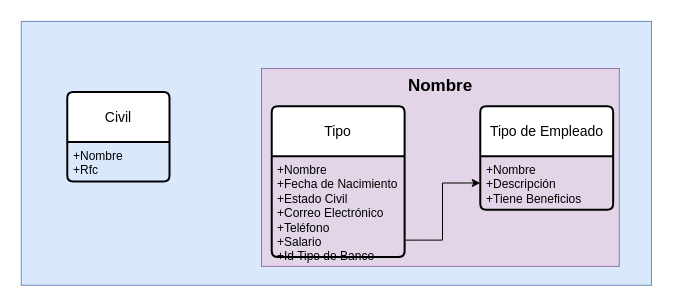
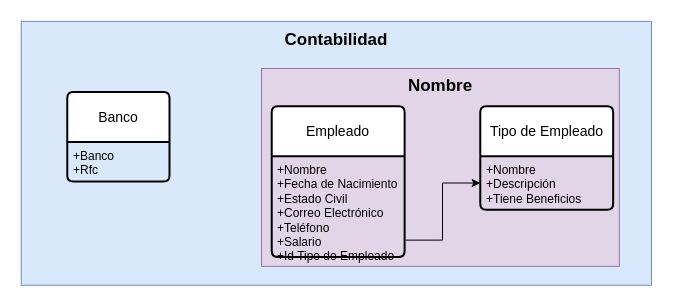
+ <mxCell id="12" value="Contabilidad" style="rounded=0;whiteSpace=wrap;html=1;fillColor=none;strokeColor=none;fontStyle=1;fontSize=17;" vertex="1" parent="1"><mxGeometry x="20.764" y="25.596" width="630.236" height="28.269" as="geometry" /></mxCell>
- <mxCell id="10" value="Civil" style="swimlane;childLayout=stackLayout;horizontal=1;startSize=50;horizontalStack=0;rounded=1;fontSize=14;fontStyle=0;strokeWidth=2;resizeParent=0;resizeLast=1;shadow=0;dashed=0;align=center;arcSize=4;whiteSpace=wrap;html=1;" vertex="1" parent="1"><mxGeometry x="66.767" y="91.558" width="102.228" height="89.519" as="geometry" /></mxCell>
+ <mxCell id="10" value="Banco" style="swimlane;childLayout=stackLayout;horizontal=1;startSize=50;horizontalStack=0;rounded=1;fontSize=14;fontStyle=0;strokeWidth=2;resizeParent=0;resizeLast=1;shadow=0;dashed=0;align=center;arcSize=4;whiteSpace=wrap;html=1;" vertex="1" parent="1"><mxGeometry x="66.767" y="91.558" width="102.228" height="89.519" as="geometry" /></mxCell>
- <mxCell id="4" value="Tipo" style="swimlane;childLayout=stackLayout;horizontal=1;startSize=50;horizontalStack=0;rounded=1;fontSize=14;fontStyle=0;strokeWidth=2;resizeParent=0;resizeLast=1;shadow=0;dashed=0;align=center;arcSize=4;whiteSpace=wrap;html=1;" vertex="1" parent="1"><mxGeometry x="271.223" y="105.692" width="132.896" height="150.769" as="geometry" /></mxCell>
+ <mxCell id="4" value="Empleado" style="swimlane;childLayout=stackLayout;horizontal=1;startSize=50;horizontalStack=0;rounded=1;fontSize=14;fontStyle=0;strokeWidth=2;resizeParent=0;resizeLast=1;shadow=0;dashed=0;align=center;arcSize=4;whiteSpace=wrap;html=1;" vertex="1" parent="1"><mxGeometry x="271.223" y="105.692" width="132.896" height="150.769" as="geometry" /></mxCell>
- <mxCell id="11" value="&lt;div&gt;+Nombre&lt;/div&gt;+Rfc" style="align=left;strokeColor=none;fillColor=none;spacingLeft=4;fontSize=12;verticalAlign=top;resizable=0;rotatable=0;part=1;html=1;" vertex="1" parent="10"><mxGeometry y="50" width="102.228" height="39.519" as="geometry" /></mxCell>
+ <mxCell id="11" value="&lt;div&gt;+Banco&lt;/div&gt;+Rfc" style="align=left;strokeColor=none;fillColor=none;spacingLeft=4;fontSize=12;verticalAlign=top;resizable=0;rotatable=0;part=1;html=1;" vertex="1" parent="10"><mxGeometry y="50" width="102.228" height="39.519" as="geometry" /></mxCell>
- <mxCell id="5" value="+Nombre&lt;div&gt;+Fecha de Nacimiento&lt;br&gt;&lt;div&gt;+Estado Civil&lt;/div&gt;&lt;/div&gt;&lt;div&gt;+Correo Electrónico&lt;/div&gt;&lt;div&gt;+Teléfono&lt;/div&gt;&lt;div&gt;+Salario&lt;/div&gt;&lt;div&gt;+Id Tipo de Banco&lt;/div&gt;" style="align=left;strokeColor=none;fillColor=none;spacingLeft=4;fontSize=12;verticalAlign=top;resizable=0;rotatable=0;part=1;html=1;" vertex="1" parent="4"><mxGeometry y="50" width="132.896" height="100.769" as="geometry" /></mxCell>
+ <mxCell id="5" value="+Nombre&lt;div&gt;+Fecha de Nacimiento&lt;br&gt;&lt;div&gt;+Estado Civil&lt;/div&gt;&lt;/div&gt;&lt;div&gt;+Correo Electrónico&lt;/div&gt;&lt;div&gt;+Teléfono&lt;/div&gt;&lt;div&gt;+Salario&lt;/div&gt;&lt;div&gt;+Id Tipo de Empleado&lt;/div&gt;" style="align=left;strokeColor=none;fillColor=none;spacingLeft=4;fontSize=12;verticalAlign=top;resizable=0;rotatable=0;part=1;html=1;" vertex="1" parent="4"><mxGeometry y="50" width="132.896" height="100.769" as="geometry" /></mxCell>
